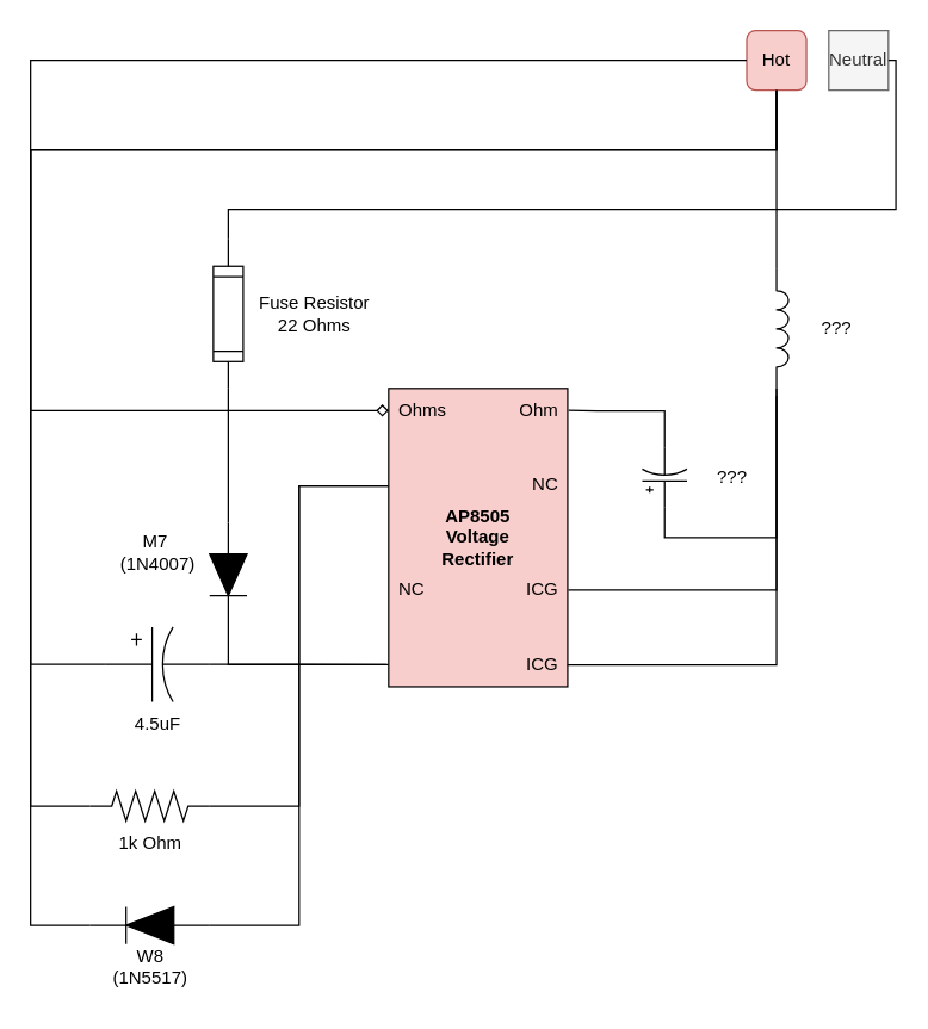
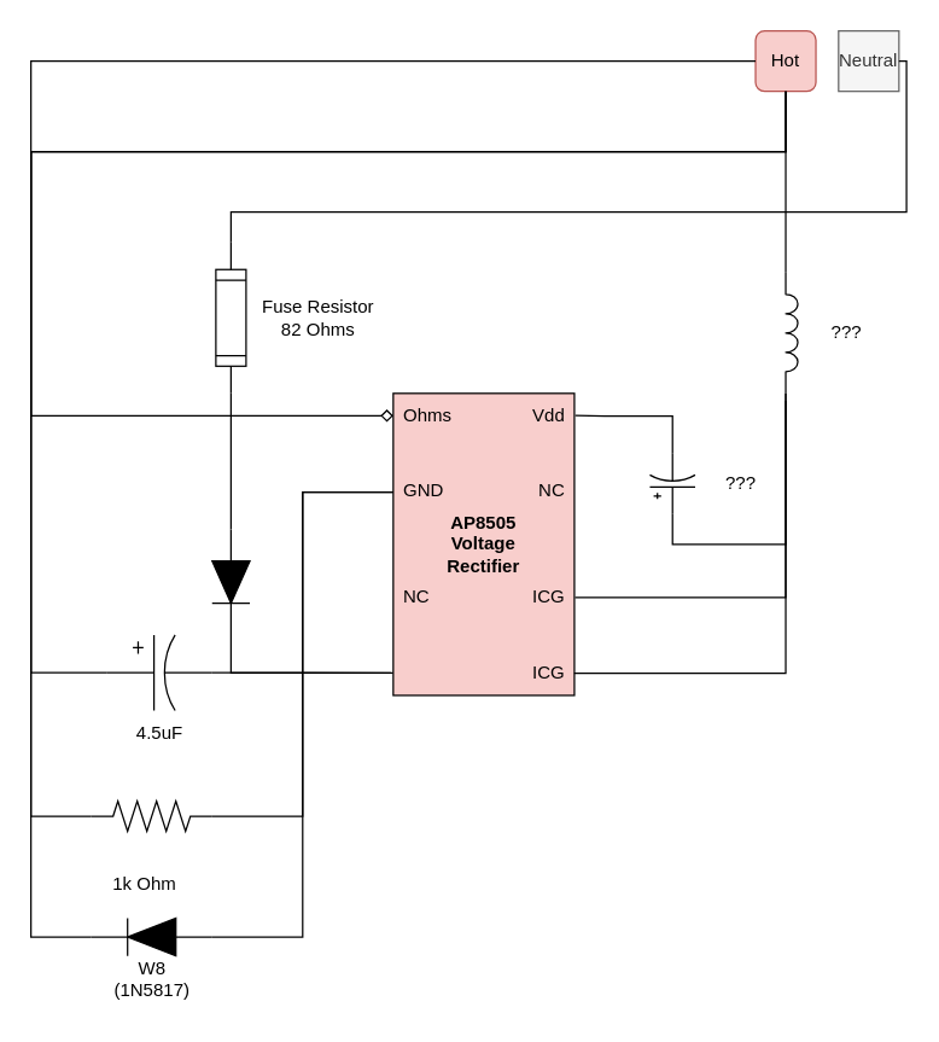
- <mxCell id="23" value="Fuse Resistor&lt;div&gt;22 Ohms&lt;/div&gt;" style="text;html=1;align=center;verticalAlign=middle;resizable=0;points=[];autosize=1;strokeColor=none;fillColor=none;" vertex="1" parent="1"><mxGeometry x="160" y="190" width="100" height="40" as="geometry" /></mxCell>
+ <mxCell id="23" value="Fuse Resistor&lt;div&gt;82 Ohms&lt;/div&gt;" style="text;html=1;align=center;verticalAlign=middle;resizable=0;points=[];autosize=1;strokeColor=none;fillColor=none;" vertex="1" parent="1"><mxGeometry x="160" y="190" width="100" height="40" as="geometry" /></mxCell>
- <mxCell id="6" value="Ohm" style="text;html=1;align=right;verticalAlign=middle;resizable=0;points=[];autosize=1;strokeColor=none;fillColor=none;" vertex="1" parent="1"><mxGeometry x="335" y="260" width="40" height="30" as="geometry" /></mxCell>
+ <mxCell id="6" value="Vdd" style="text;html=1;align=right;verticalAlign=middle;resizable=0;points=[];autosize=1;strokeColor=none;fillColor=none;" vertex="1" parent="1"><mxGeometry x="335" y="260" width="40" height="30" as="geometry" /></mxCell>
+ <mxCell id="4" value="GND" style="text;html=1;align=left;verticalAlign=middle;resizable=0;points=[];autosize=1;strokeColor=none;fillColor=none;" vertex="1" parent="1"><mxGeometry x="265" y="310" width="50" height="30" as="geometry" /></mxCell>
- <mxCell id="20" value="M7&amp;nbsp;&lt;div&gt;(1N4007)&lt;/div&gt;" style="text;html=1;align=center;verticalAlign=middle;resizable=0;points=[];autosize=1;strokeColor=none;fillColor=none;" vertex="1" parent="1"><mxGeometry x="70" y="350" width="70" height="40" as="geometry" /></mxCell>
- <mxCell id="34" value="1k Ohm" style="text;html=1;align=center;verticalAlign=middle;resizable=0;points=[];autosize=1;strokeColor=none;fillColor=none;" vertex="1" parent="1"><mxGeometry x="65" y="550" width="70" height="30" as="geometry" /></mxCell>
+ <mxCell id="34" value="1k Ohm" style="text;html=1;align=center;verticalAlign=middle;resizable=0;points=[];autosize=1;strokeColor=none;fillColor=none;" vertex="1" parent="1"><mxGeometry x="60" y="570" width="70" height="30" as="geometry" /></mxCell>
- <mxCell id="36" value="W8&lt;br&gt;(1N5517)" style="text;html=1;align=center;verticalAlign=middle;resizable=0;points=[];autosize=1;strokeColor=none;fillColor=none;" vertex="1" parent="1"><mxGeometry x="65" y="627.5" width="70" height="40" as="geometry" /></mxCell>
+ <mxCell id="36" value="W8&lt;br&gt;(1N5817)" style="text;html=1;align=center;verticalAlign=middle;resizable=0;points=[];autosize=1;strokeColor=none;fillColor=none;" vertex="1" parent="1"><mxGeometry x="65" y="627.5" width="70" height="40" as="geometry" /></mxCell>
